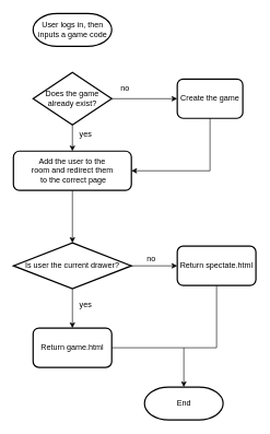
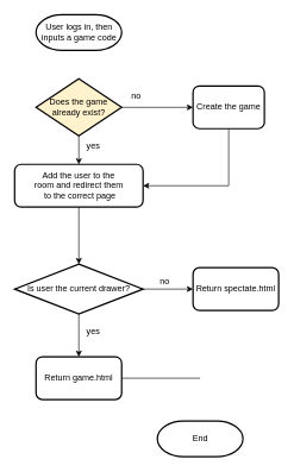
- <mxCell id="8" value="Does the game already exist?" style="rhombus;whiteSpace=wrap;html=1;strokeWidth=2;" vertex="1" parent="1"><mxGeometry x="50" y="110" width="120" height="80" as="geometry" /></mxCell>
+ <mxCell id="8" value="Does the game already exist?" style="rhombus;whiteSpace=wrap;html=1;strokeWidth=2;fillColor=#fff2cc;" vertex="1" parent="1"><mxGeometry x="50" y="110" width="120" height="80" as="geometry" /></mxCell>
- <mxCell id="20" value="" style="endArrow=classic;html=1;rounded=0;entryX=0.5;entryY=0;entryDx=0;entryDy=0;entryPerimeter=0;exitX=0.5;exitY=1;exitDx=0;exitDy=0;" edge="1" parent="1" source="17" target="19"><mxGeometry width="50" height="50" relative="1" as="geometry"><mxPoint x="340" y="500" as="sourcePoint" /><mxPoint x="320" y="430" as="targetPoint" /><Array as="points"><mxPoint x="330" y="500" /><mxPoint x="330" y="530" /><mxPoint x="280" y="530" /></Array></mxGeometry></mxCell>
